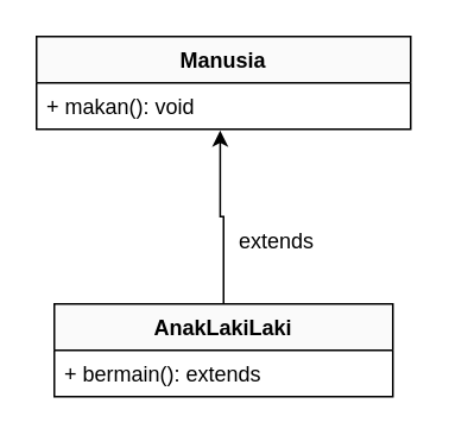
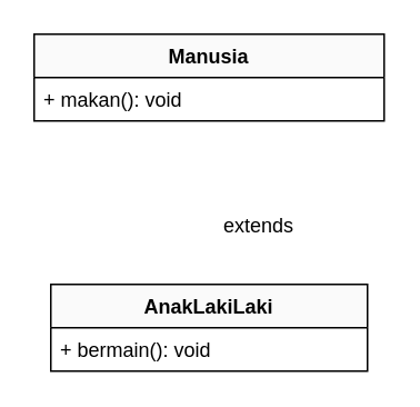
- <mxCell id="2" style="edgeStyle=orthogonalEdgeStyle;rounded=0;orthogonalLoop=1;jettySize=auto;html=1;entryX=0.491;entryY=1.028;entryDx=0;entryDy=0;entryPerimeter=0;" parent="1" source="3" target="6" edge="1"><mxGeometry relative="1" as="geometry" /></mxCell>
- <mxCell id="4" value="+ bermain(): extends" style="text;strokeColor=none;fillColor=none;align=left;verticalAlign=top;spacingLeft=4;spacingRight=4;overflow=hidden;rotatable=0;points=[[0,0.5],[1,0.5]];portConstraint=eastwest;" parent="3" vertex="1"><mxGeometry y="26" width="190" height="26" as="geometry" /></mxCell>
+ <mxCell id="4" value="+ bermain(): void" style="text;strokeColor=none;fillColor=none;align=left;verticalAlign=top;spacingLeft=4;spacingRight=4;overflow=hidden;rotatable=0;points=[[0,0.5],[1,0.5]];portConstraint=eastwest;" parent="3" vertex="1"><mxGeometry y="26" width="190" height="26" as="geometry" /></mxCell>
